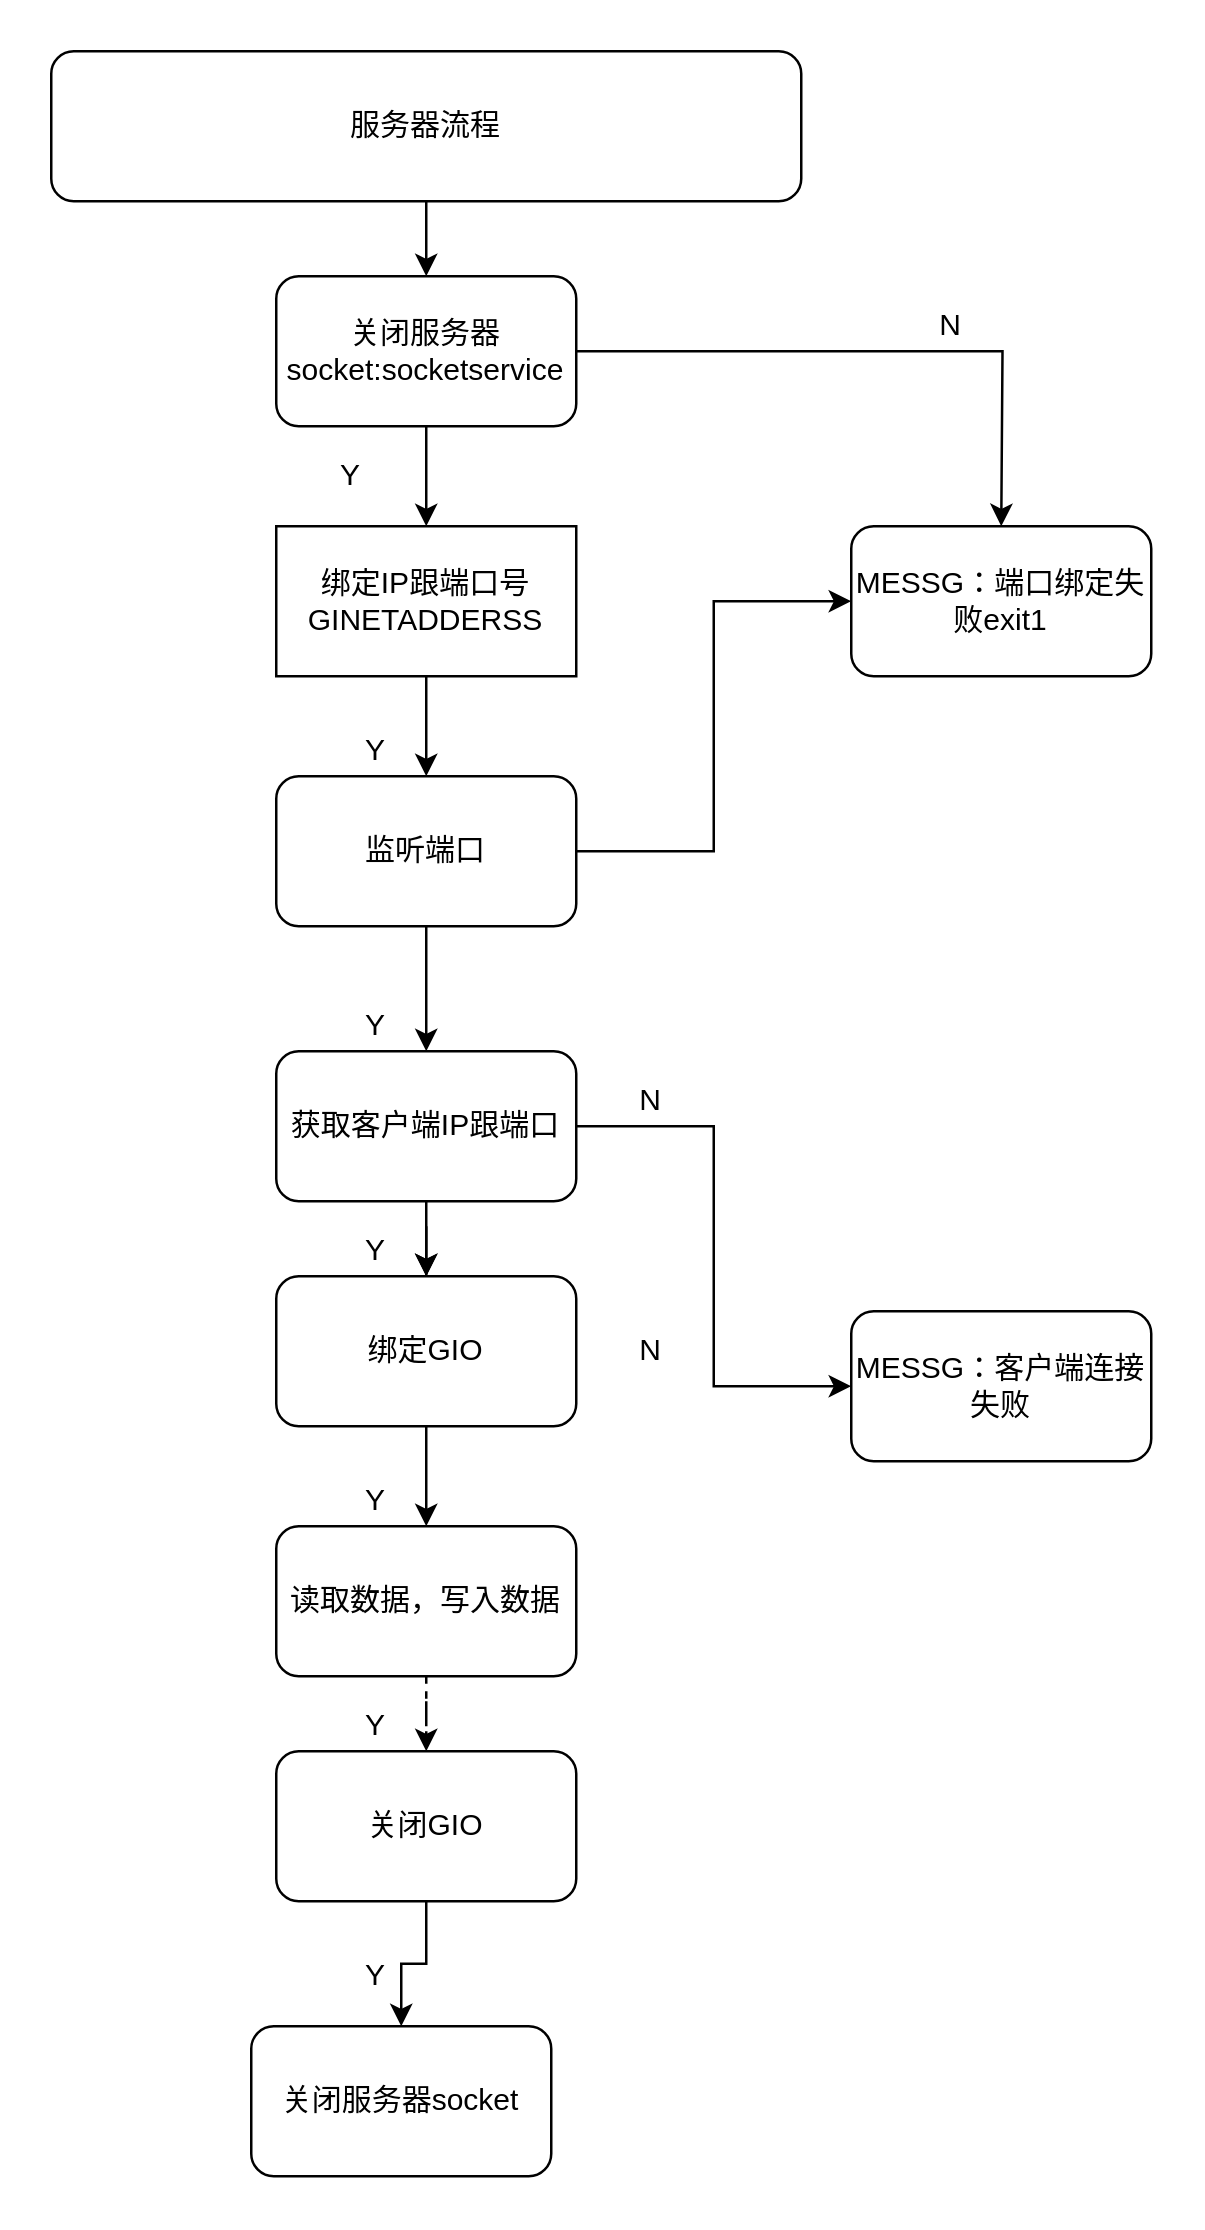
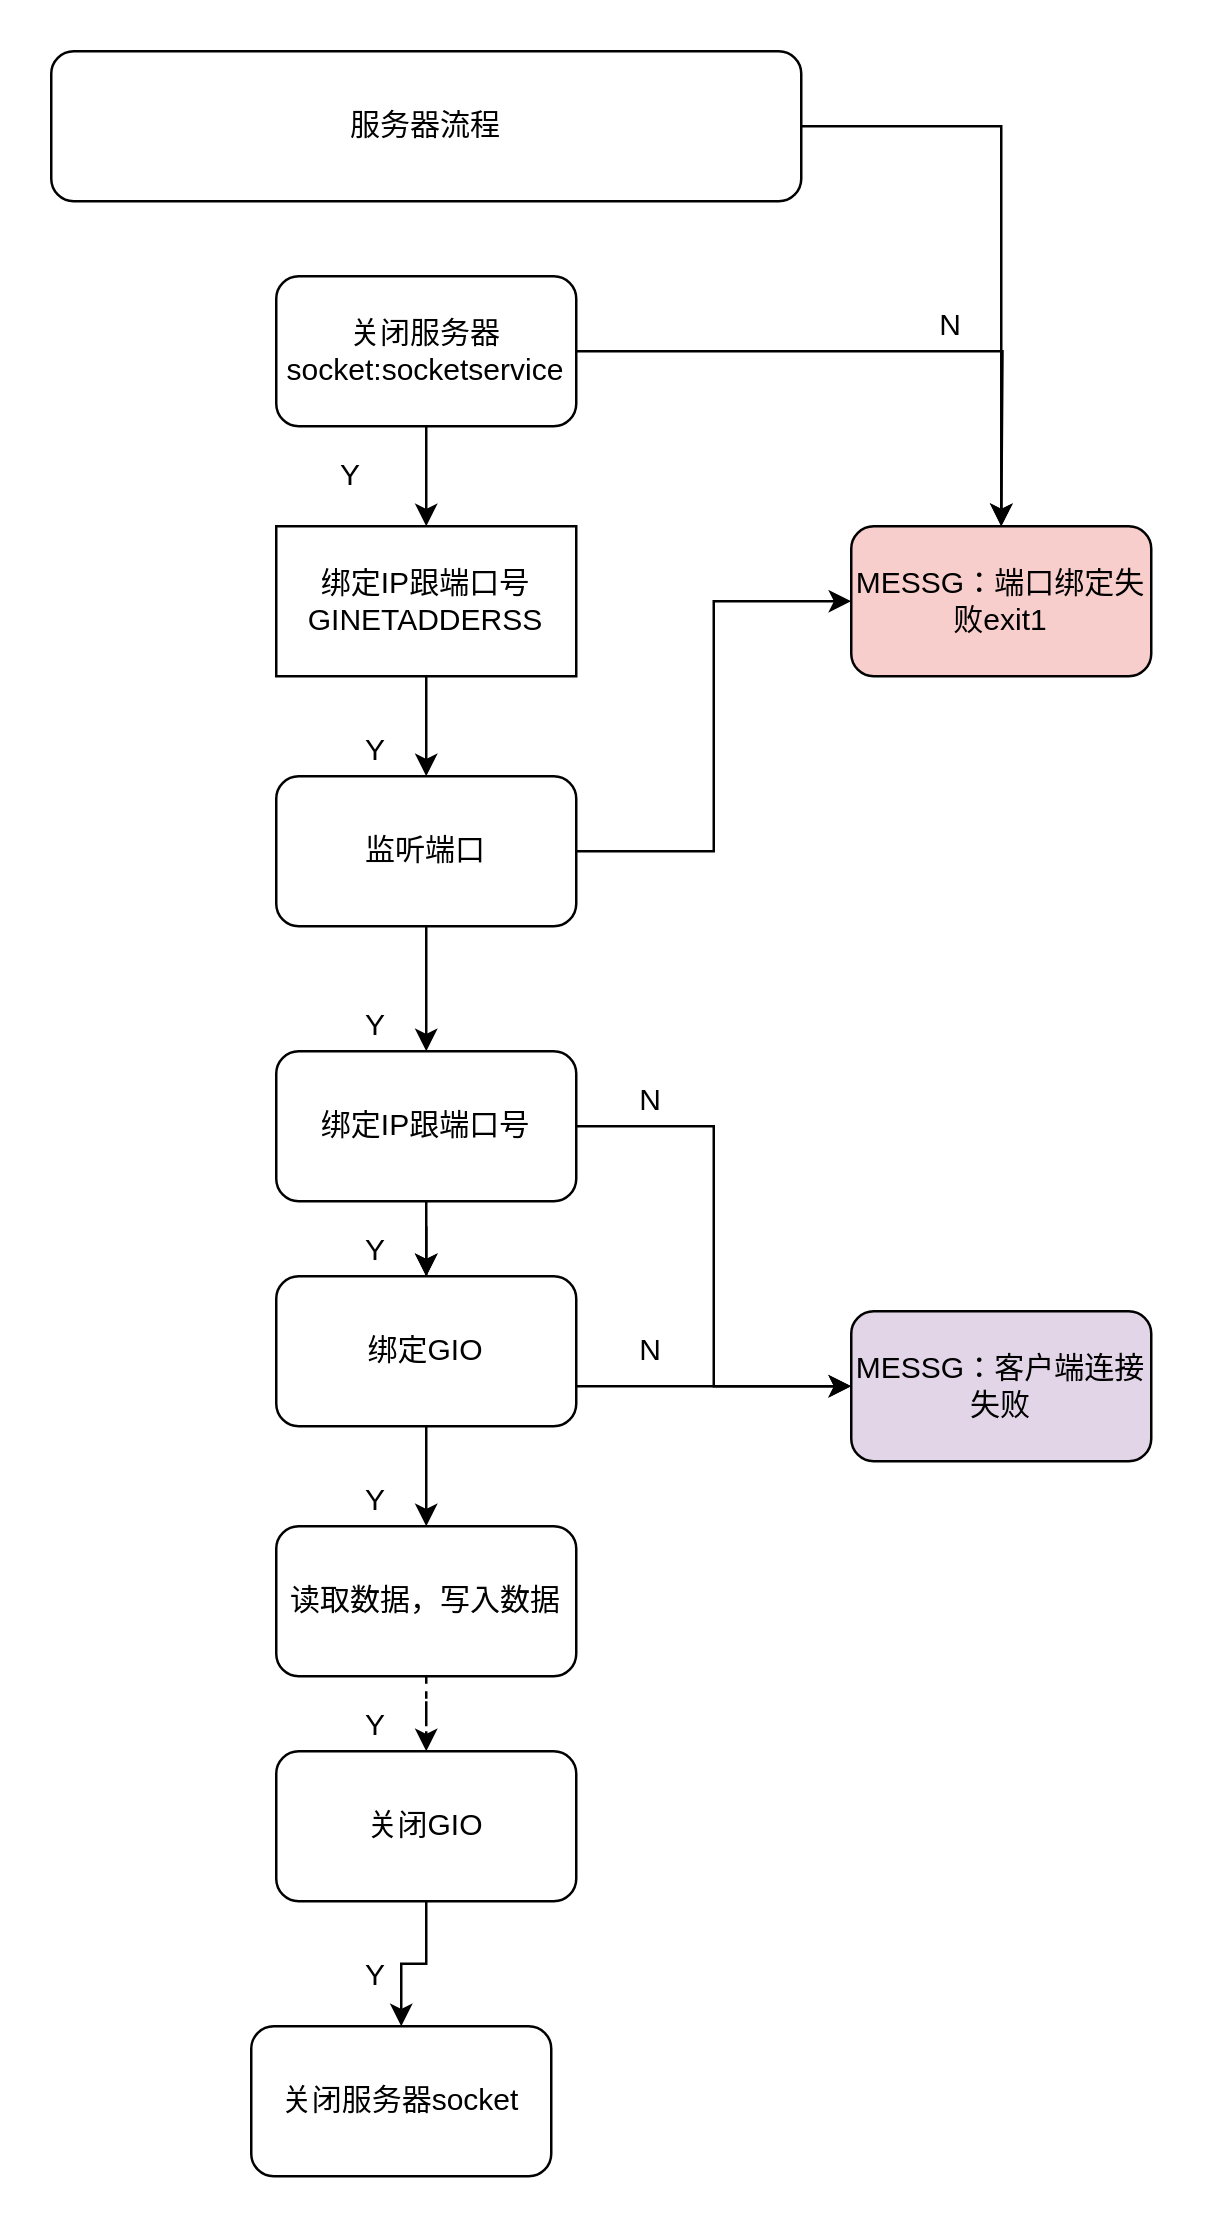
- <mxCell id="2" style="edgeStyle=orthogonalEdgeStyle;rounded=0;orthogonalLoop=1;jettySize=auto;html=1;entryX=0.5;entryY=0;entryDx=0;entryDy=0;" parent="1" source="3" target="6" edge="1"><mxGeometry relative="1" as="geometry" /></mxCell>
+ <mxCell id="2" style="edgeStyle=orthogonalEdgeStyle;rounded=0;orthogonalLoop=1;jettySize=auto;html=1;" parent="1" source="3" target="10" edge="1"><mxGeometry relative="1" as="geometry" /></mxCell>
- <mxCell id="10" value="MESSG：端口绑定失败exit1" style="rounded=1;whiteSpace=wrap;html=1;" parent="1" vertex="1"><mxGeometry x="340" y="210" width="120" height="60" as="geometry" /></mxCell>
+ <mxCell id="10" value="MESSG：端口绑定失败exit1" style="rounded=1;whiteSpace=wrap;html=1;fillColor=#f8cecc;" parent="1" vertex="1"><mxGeometry x="340" y="210" width="120" height="60" as="geometry" /></mxCell>
- <mxCell id="16" value="获取客户端IP跟端口" style="rounded=1;whiteSpace=wrap;html=1;" parent="1" vertex="1"><mxGeometry x="110" y="420" width="120" height="60" as="geometry" /></mxCell>
+ <mxCell id="16" value="绑定IP跟端口号" style="rounded=1;whiteSpace=wrap;html=1;" parent="1" vertex="1"><mxGeometry x="110" y="420" width="120" height="60" as="geometry" /></mxCell>
+ <mxCell id="19" value="" style="edgeStyle=orthogonalEdgeStyle;rounded=0;orthogonalLoop=1;jettySize=auto;html=1;entryX=0;entryY=0.5;entryDx=0;entryDy=0;" parent="1" source="20" target="26" edge="1"><mxGeometry relative="1" as="geometry"><mxPoint x="310" y="540" as="targetPoint" /><Array as="points"><mxPoint x="260" y="554" /><mxPoint x="260" y="554" /></Array></mxGeometry></mxCell>
- <mxCell id="26" value="MESSG：客户端连接失败" style="rounded=1;whiteSpace=wrap;html=1;" parent="1" vertex="1"><mxGeometry x="340" y="524" width="120" height="60" as="geometry" /></mxCell>
+ <mxCell id="26" value="MESSG：客户端连接失败" style="rounded=1;whiteSpace=wrap;html=1;fillColor=#e1d5e7;" parent="1" vertex="1"><mxGeometry x="340" y="524" width="120" height="60" as="geometry" /></mxCell>
